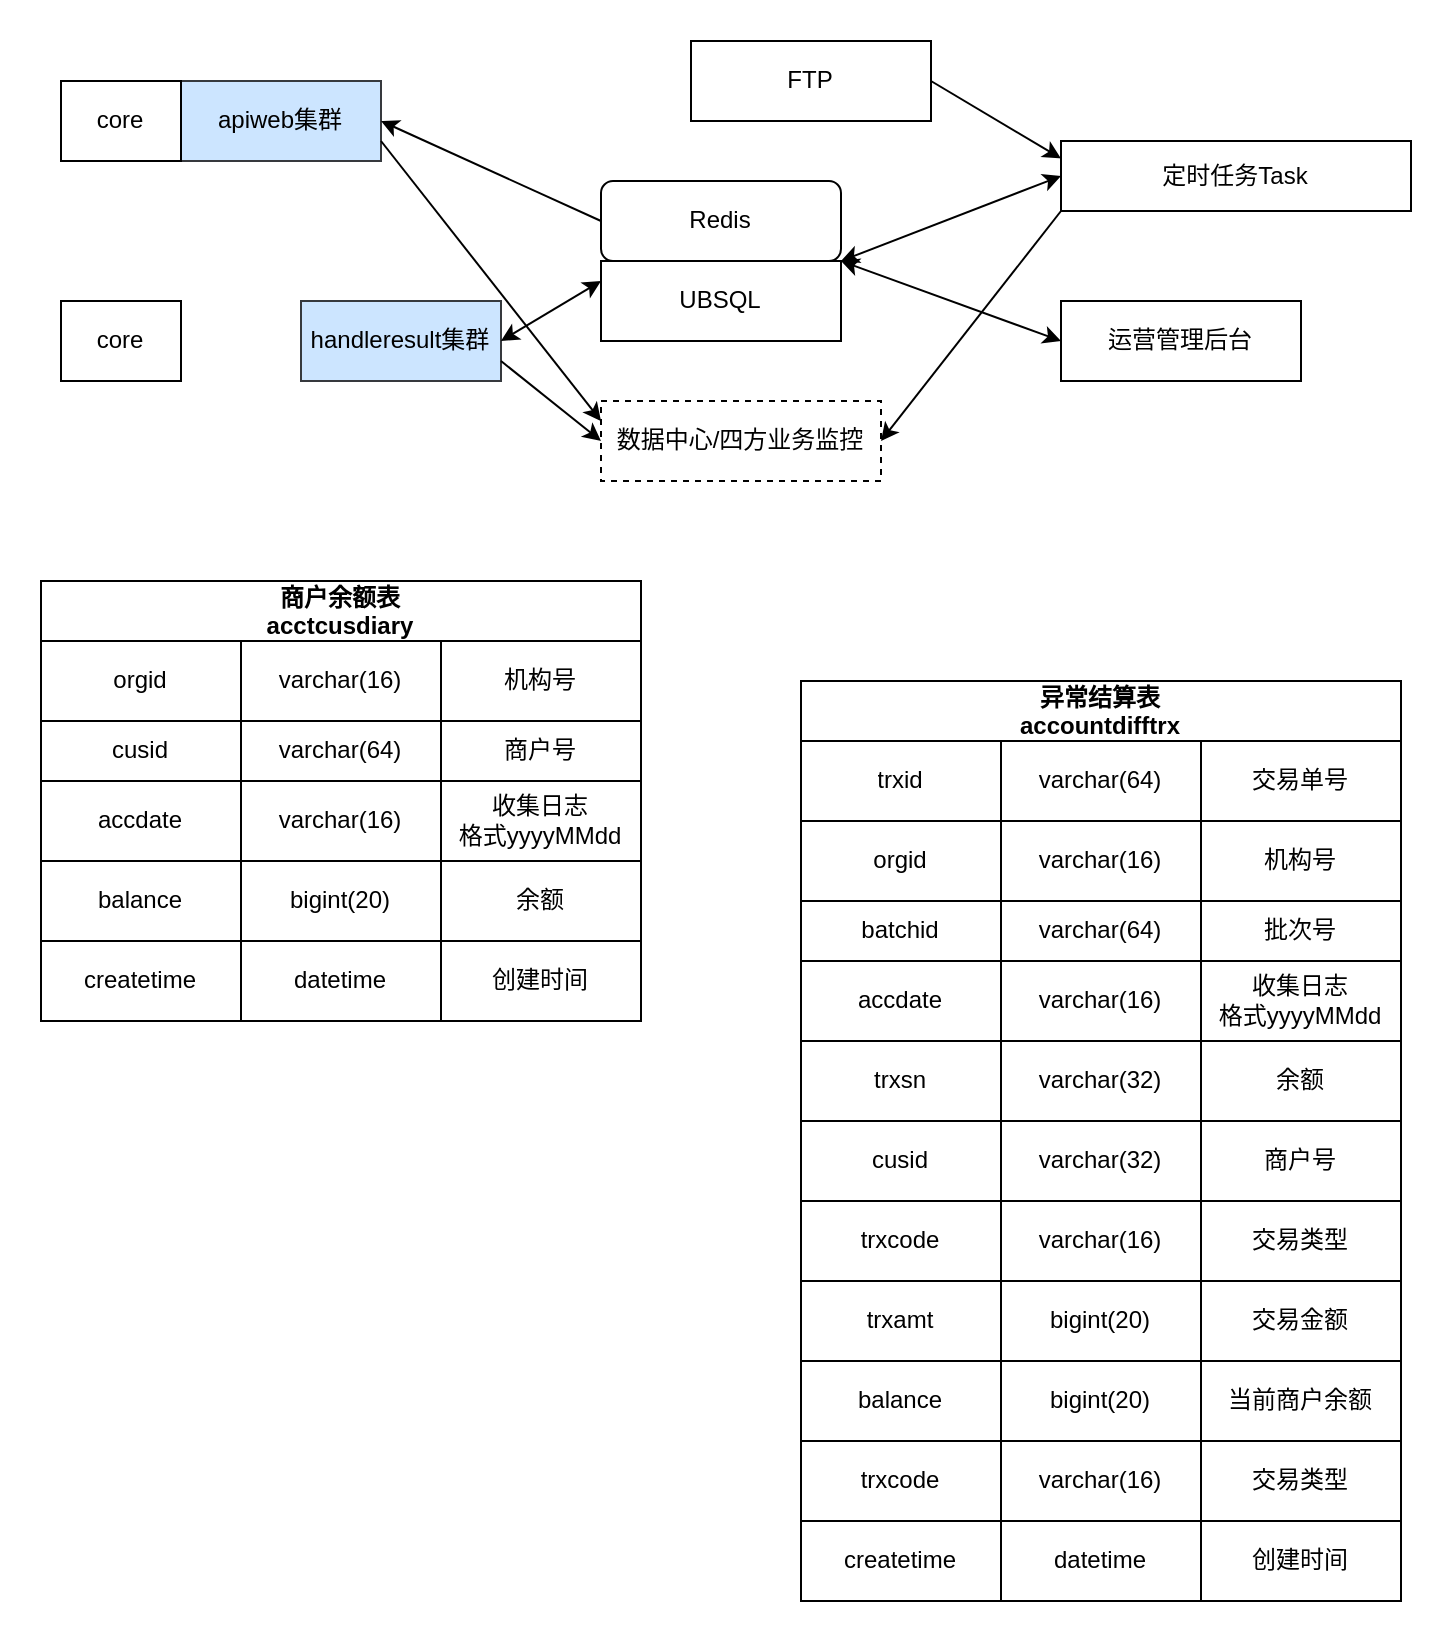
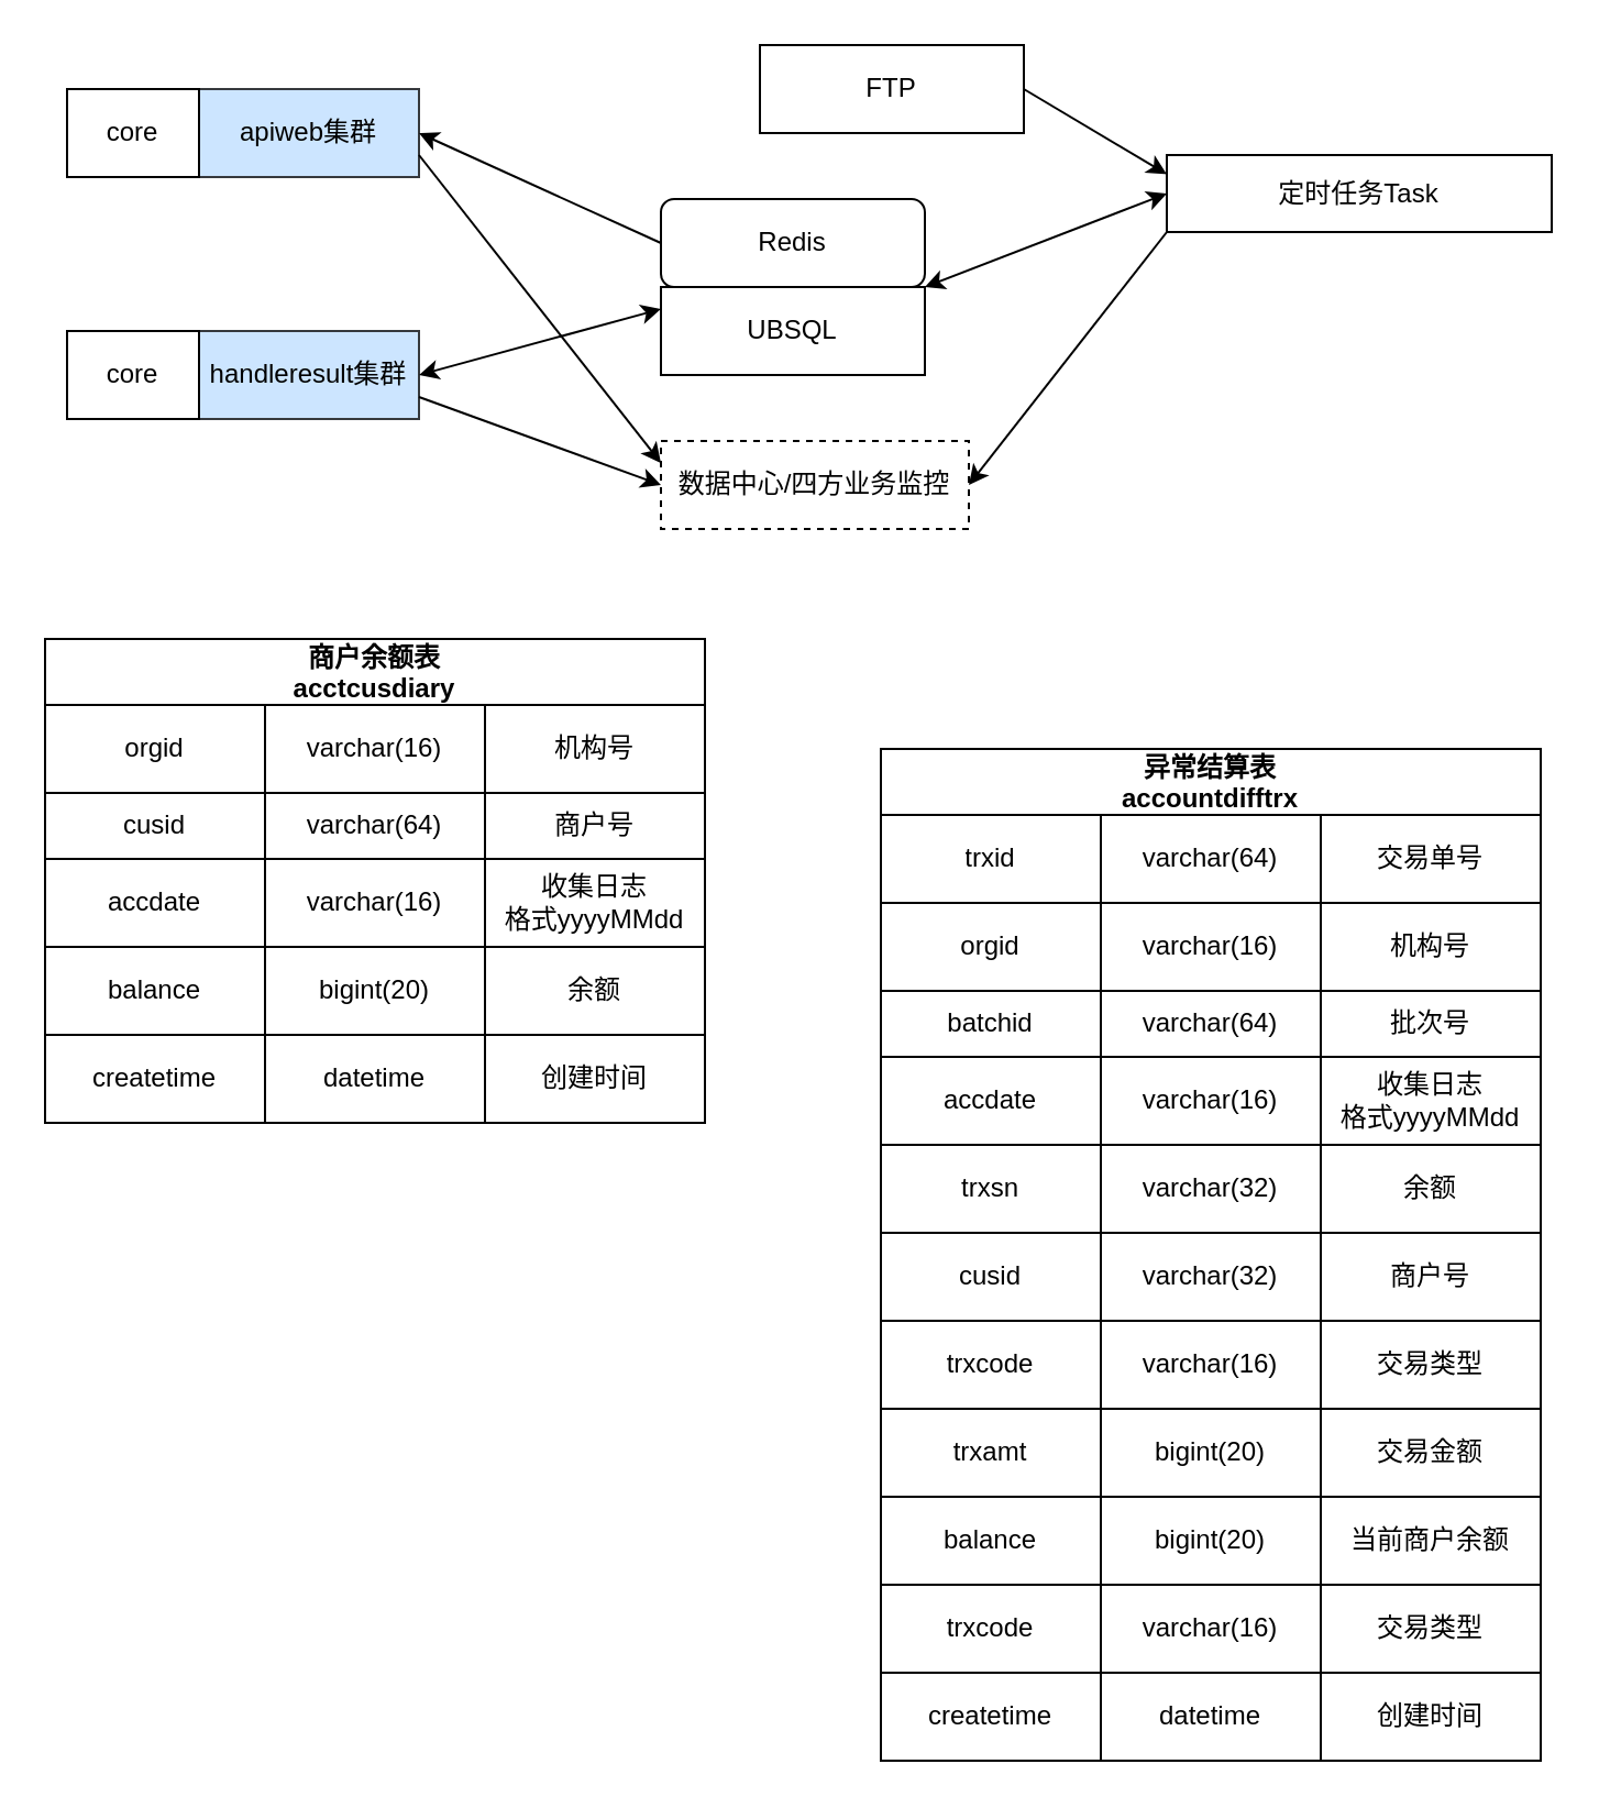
- <mxCell id="12" value="" style="endArrow=classic;startArrow=classic;html=1;rounded=0;entryX=0;entryY=0.5;entryDx=0;entryDy=0;exitX=1;exitY=0;exitDx=0;exitDy=0;" edge="1" parent="1" source="4" target="6"><mxGeometry width="50" height="50" relative="1" as="geometry"><mxPoint x="430" y="180" as="sourcePoint" /><mxPoint x="480" y="130" as="targetPoint" /></mxGeometry></mxCell>
- <mxCell id="8" value="handleresult集群" style="rounded=0;whiteSpace=wrap;html=1;strokeColor=#36393d;fillColor=#cce5ff;" vertex="1" parent="1"><mxGeometry x="150" y="150" width="100" height="40" as="geometry" /></mxCell>
+ <mxCell id="8" value="handleresult集群" style="rounded=0;whiteSpace=wrap;html=1;strokeColor=#36393d;fillColor=#cce5ff;" vertex="1" parent="1"><mxGeometry x="90" y="150" width="100" height="40" as="geometry" /></mxCell>
- <mxCell id="6" value="运营管理后台" style="rounded=0;whiteSpace=wrap;html=1;strokeColor=default;" vertex="1" parent="1"><mxGeometry x="530" y="150" width="120" height="40" as="geometry" /></mxCell>
